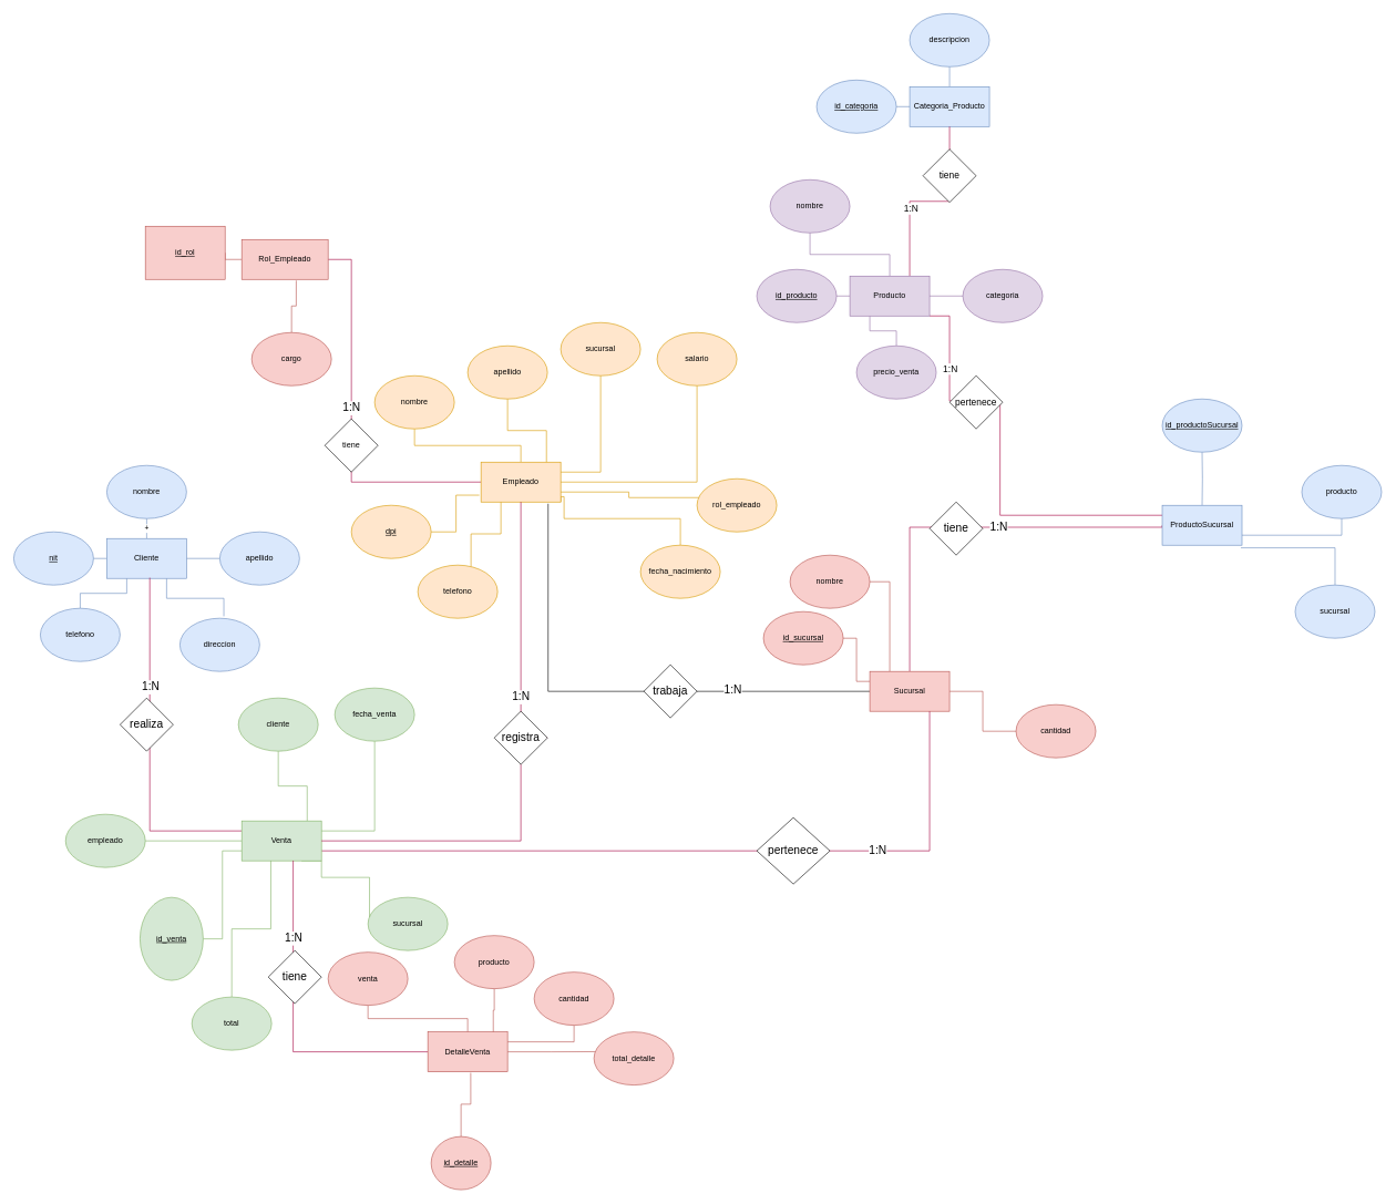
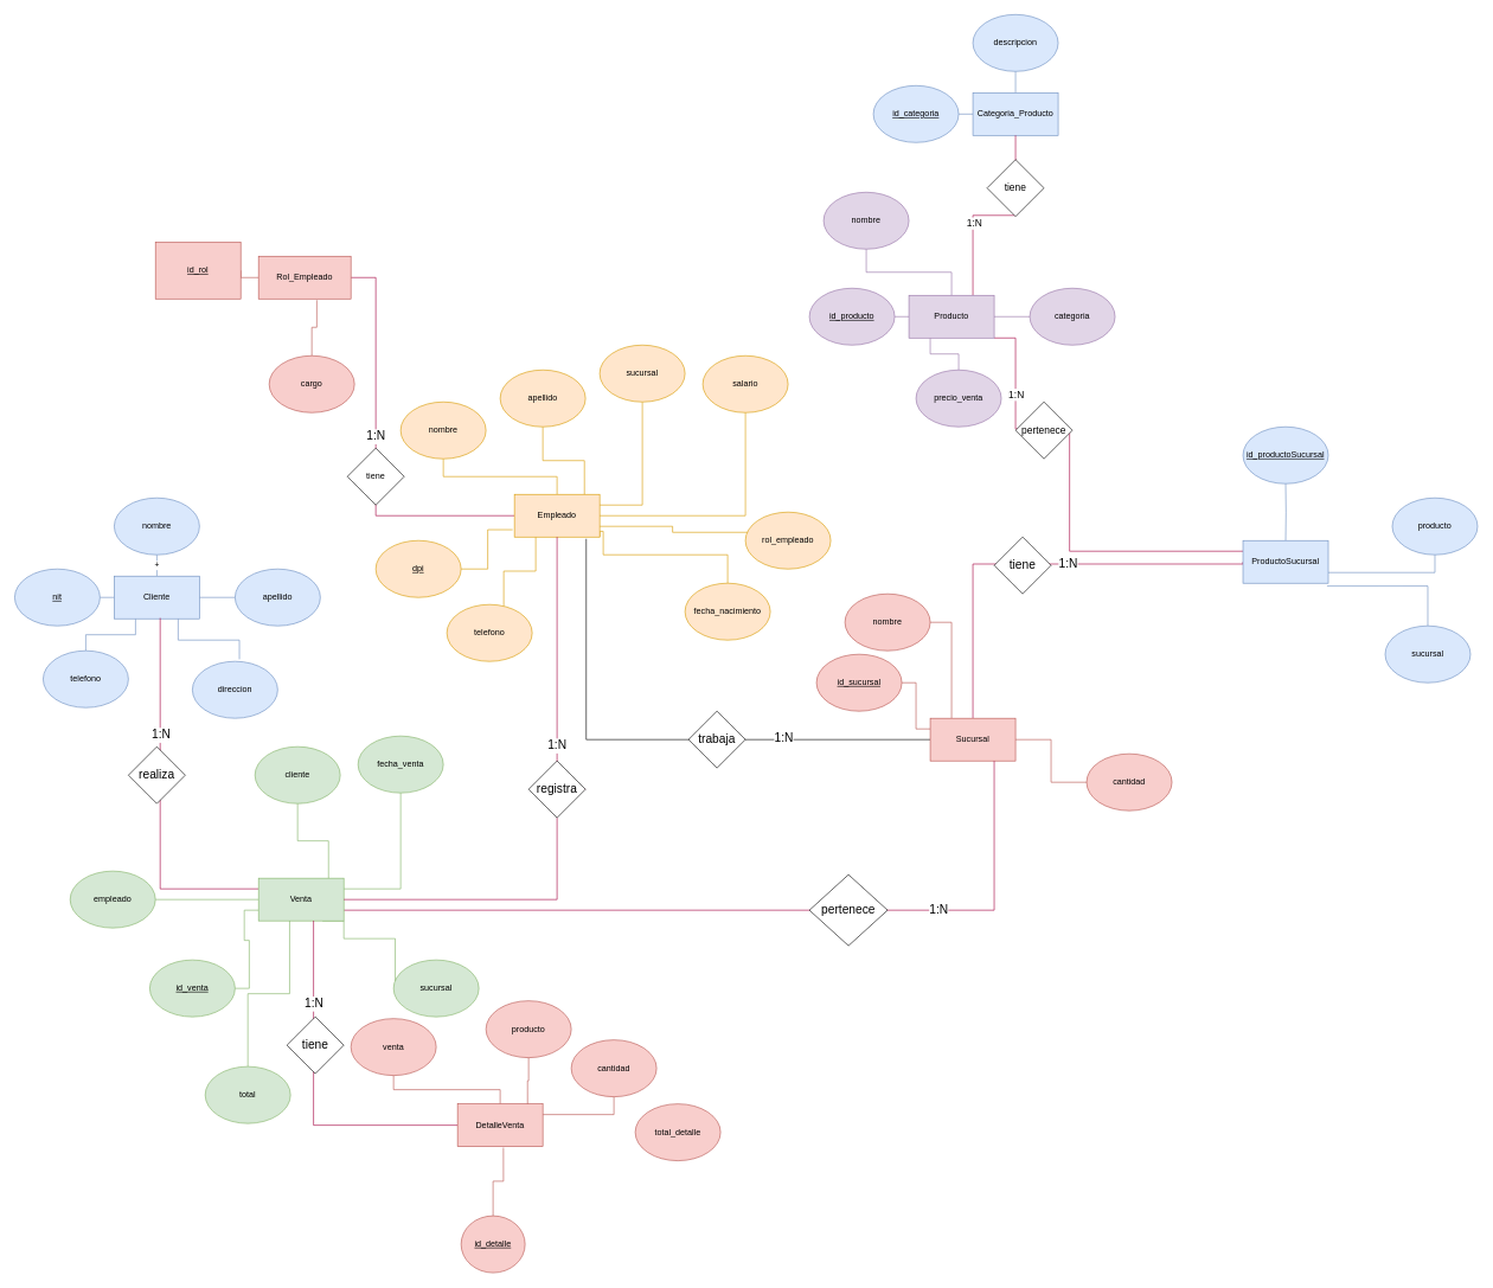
- <mxCell id="86" value="&lt;u&gt;id_venta&lt;/u&gt;" style="ellipse;whiteSpace=wrap;html=1;fillColor=#d5e8d4;strokeColor=#82b366;" vertex="1" parent="1"><mxGeometry x="210" y="1350" width="95" height="125" as="geometry" /></mxCell>
+ <mxCell id="86" value="&lt;u&gt;id_venta&lt;/u&gt;" style="ellipse;whiteSpace=wrap;html=1;fillColor=#d5e8d4;strokeColor=#82b366;" vertex="1" parent="1"><mxGeometry x="210" y="1350" width="120" height="80" as="geometry" /></mxCell>
- <mxCell id="96" style="edgeStyle=orthogonalEdgeStyle;rounded=0;orthogonalLoop=1;jettySize=auto;html=1;exitX=1;exitY=0.5;exitDx=0;exitDy=0;entryX=0.019;entryY=0.372;entryDx=0;entryDy=0;entryPerimeter=0;endArrow=none;endFill=0;fillColor=#f8cecc;strokeColor=#b85450;" edge="1" parent="1" source="99" target="104"><mxGeometry relative="1" as="geometry" /></mxCell>
